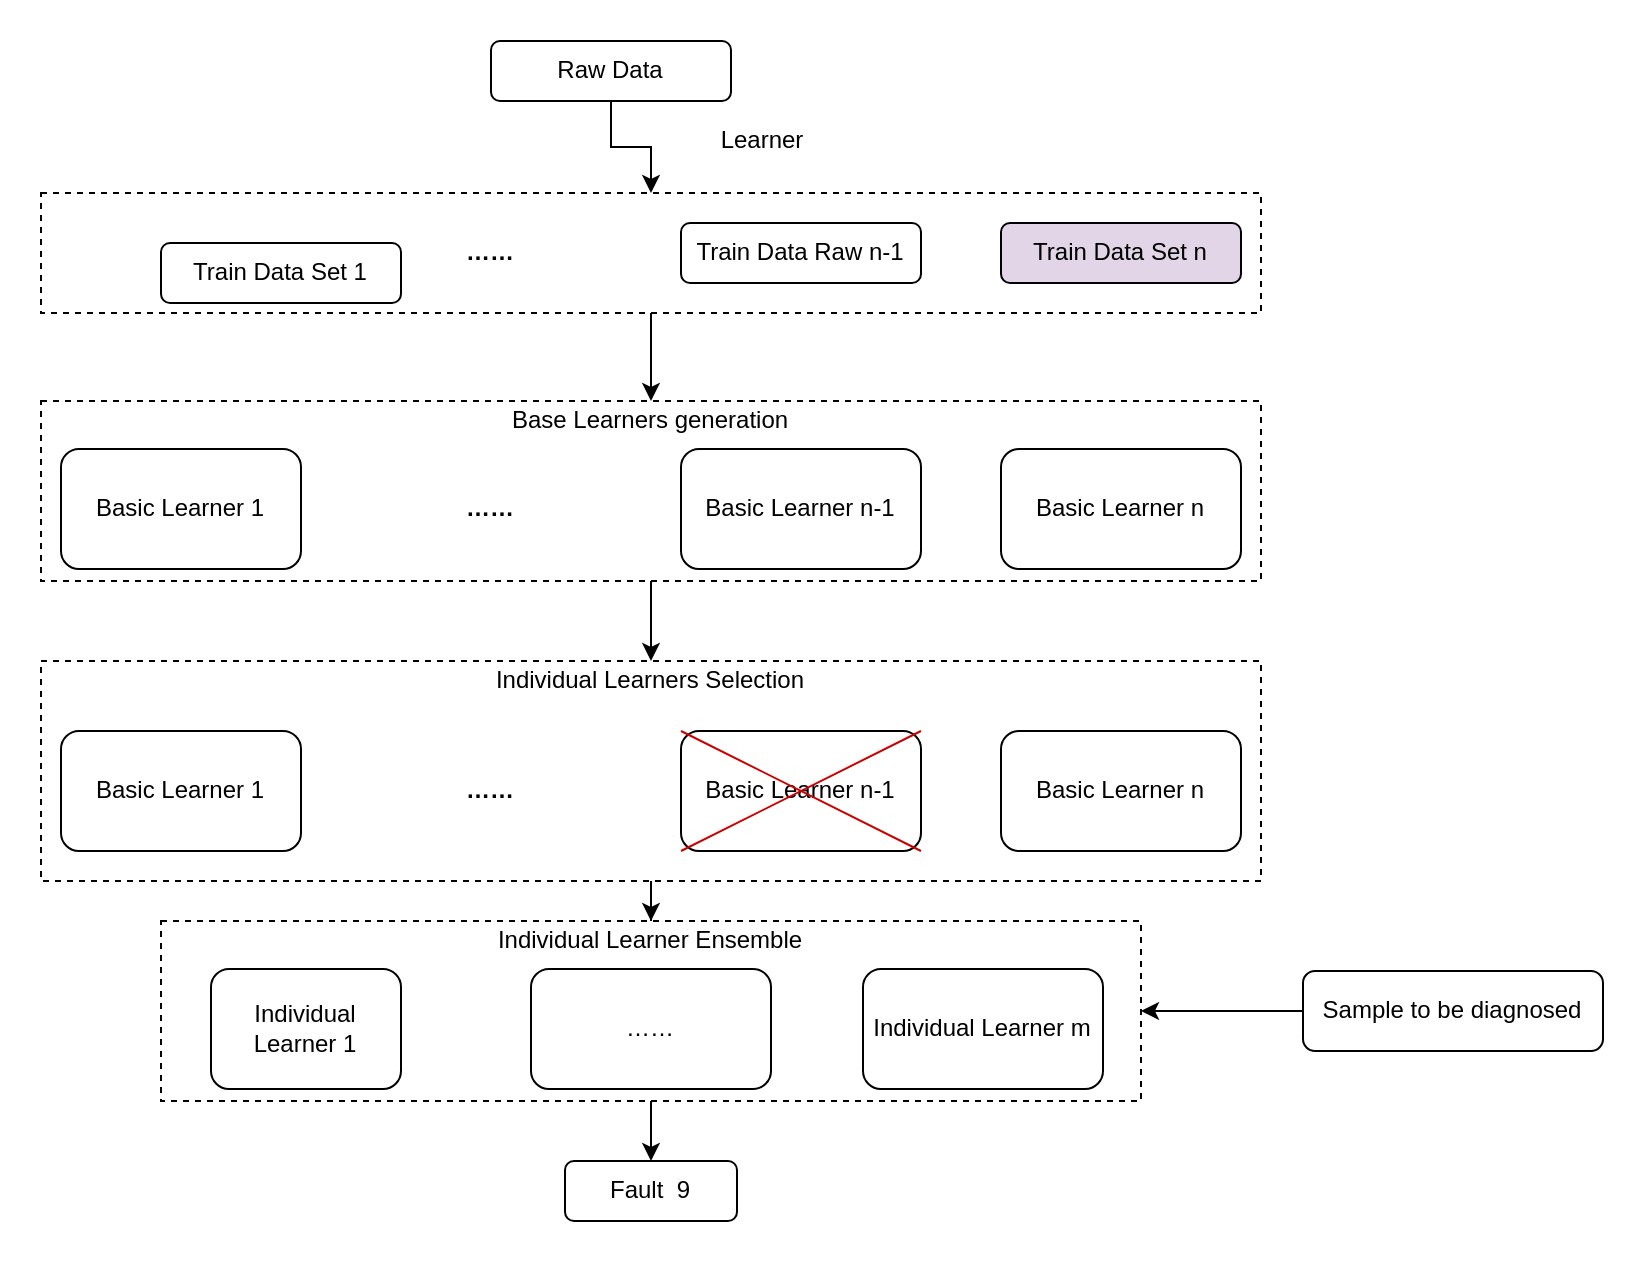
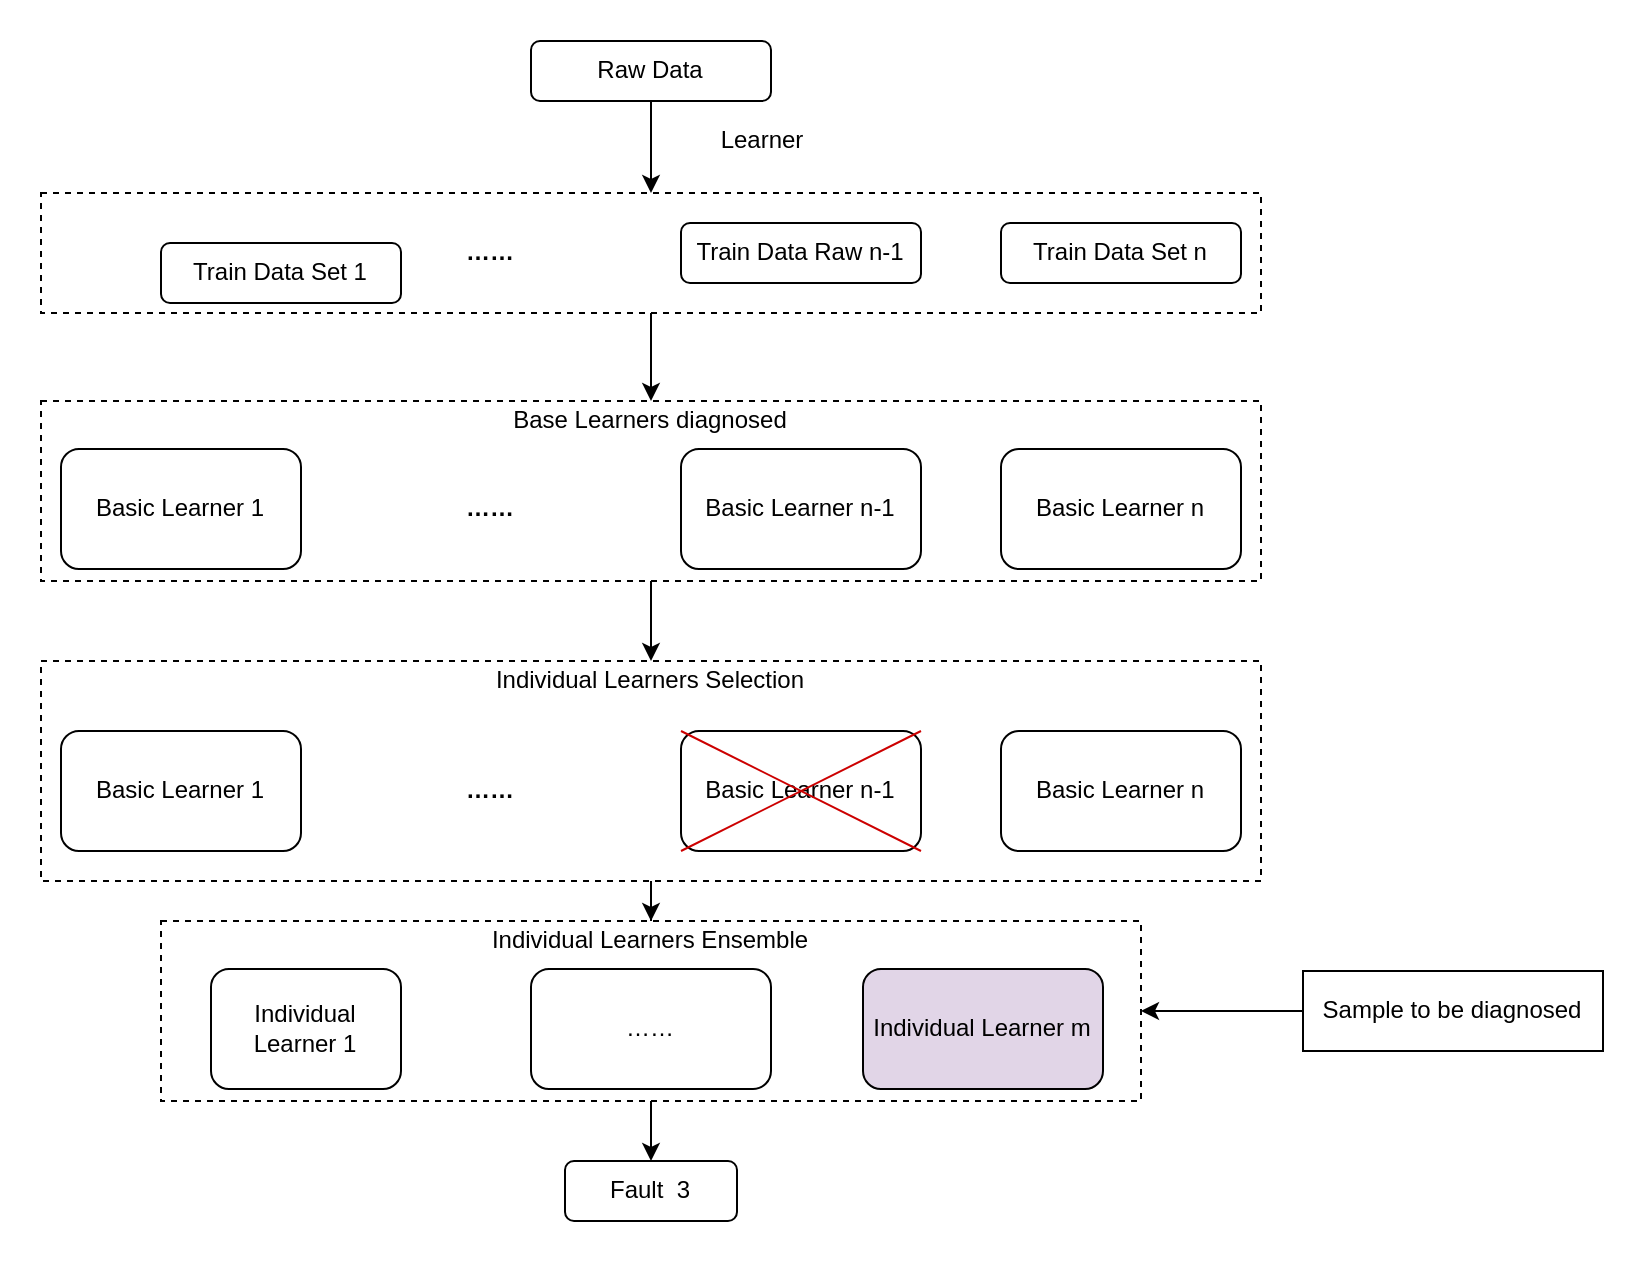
- <mxCell id="3" value="Raw Data" style="rounded=1;whiteSpace=wrap;html=1;" vertex="1" parent="1"><mxGeometry x="245" y="20" width="120" height="30" as="geometry" /></mxCell>
+ <mxCell id="3" value="Raw Data" style="rounded=1;whiteSpace=wrap;html=1;" vertex="1" parent="1"><mxGeometry x="265" y="20" width="120" height="30" as="geometry" /></mxCell>
- <mxCell id="8" value="Train Data Set n" style="rounded=1;whiteSpace=wrap;html=1;fillColor=#e1d5e7;" vertex="1" parent="1"><mxGeometry x="500" y="111" width="120" height="30" as="geometry" /></mxCell>
+ <mxCell id="8" value="Train Data Set n" style="rounded=1;whiteSpace=wrap;html=1;" vertex="1" parent="1"><mxGeometry x="500" y="111" width="120" height="30" as="geometry" /></mxCell>
- <mxCell id="33" value="Base Learners generation" style="text;html=1;strokeColor=none;fillColor=none;align=center;verticalAlign=middle;whiteSpace=wrap;rounded=0;dashed=1;" vertex="1" parent="1"><mxGeometry x="247" y="200" width="156" height="20" as="geometry" /></mxCell>
+ <mxCell id="33" value="Base Learners diagnosed" style="text;html=1;strokeColor=none;fillColor=none;align=center;verticalAlign=middle;whiteSpace=wrap;rounded=0;dashed=1;" vertex="1" parent="1"><mxGeometry x="247" y="200" width="156" height="20" as="geometry" /></mxCell>
- <mxCell id="35" value="Individual Learner Ensemble" style="text;html=1;strokeColor=none;fillColor=none;align=center;verticalAlign=middle;whiteSpace=wrap;rounded=0;dashed=1;" vertex="1" parent="1"><mxGeometry x="228" y="460" width="194" height="20" as="geometry" /></mxCell>
+ <mxCell id="35" value="Individual Learners Ensemble" style="text;html=1;strokeColor=none;fillColor=none;align=center;verticalAlign=middle;whiteSpace=wrap;rounded=0;dashed=1;" vertex="1" parent="1"><mxGeometry x="228" y="460" width="194" height="20" as="geometry" /></mxCell>
- <mxCell id="31" value="Sample to be diagnosed" style="rounded=1;whiteSpace=wrap;html=1;" vertex="1" parent="1"><mxGeometry x="651" y="485" width="150" height="40" as="geometry" /></mxCell>
+ <mxCell id="31" value="Sample to be diagnosed" style="whiteSpace=wrap;html=1;rounded=0;" vertex="1" parent="1"><mxGeometry x="651" y="485" width="150" height="40" as="geometry" /></mxCell>
- <mxCell id="20" value="Individual Learner m" style="rounded=1;whiteSpace=wrap;html=1;" vertex="1" parent="1"><mxGeometry x="431" y="484" width="120" height="60" as="geometry" /></mxCell>
+ <mxCell id="20" value="Individual Learner m" style="rounded=1;whiteSpace=wrap;html=1;fillColor=#e1d5e7;" vertex="1" parent="1"><mxGeometry x="431" y="484" width="120" height="60" as="geometry" /></mxCell>
- <mxCell id="29" value="Fault&amp;nbsp; 9" style="rounded=1;whiteSpace=wrap;html=1;" vertex="1" parent="1"><mxGeometry x="282" y="580" width="86" height="30" as="geometry" /></mxCell>
+ <mxCell id="29" value="Fault&amp;nbsp; 3" style="rounded=1;whiteSpace=wrap;html=1;" vertex="1" parent="1"><mxGeometry x="282" y="580" width="86" height="30" as="geometry" /></mxCell>
